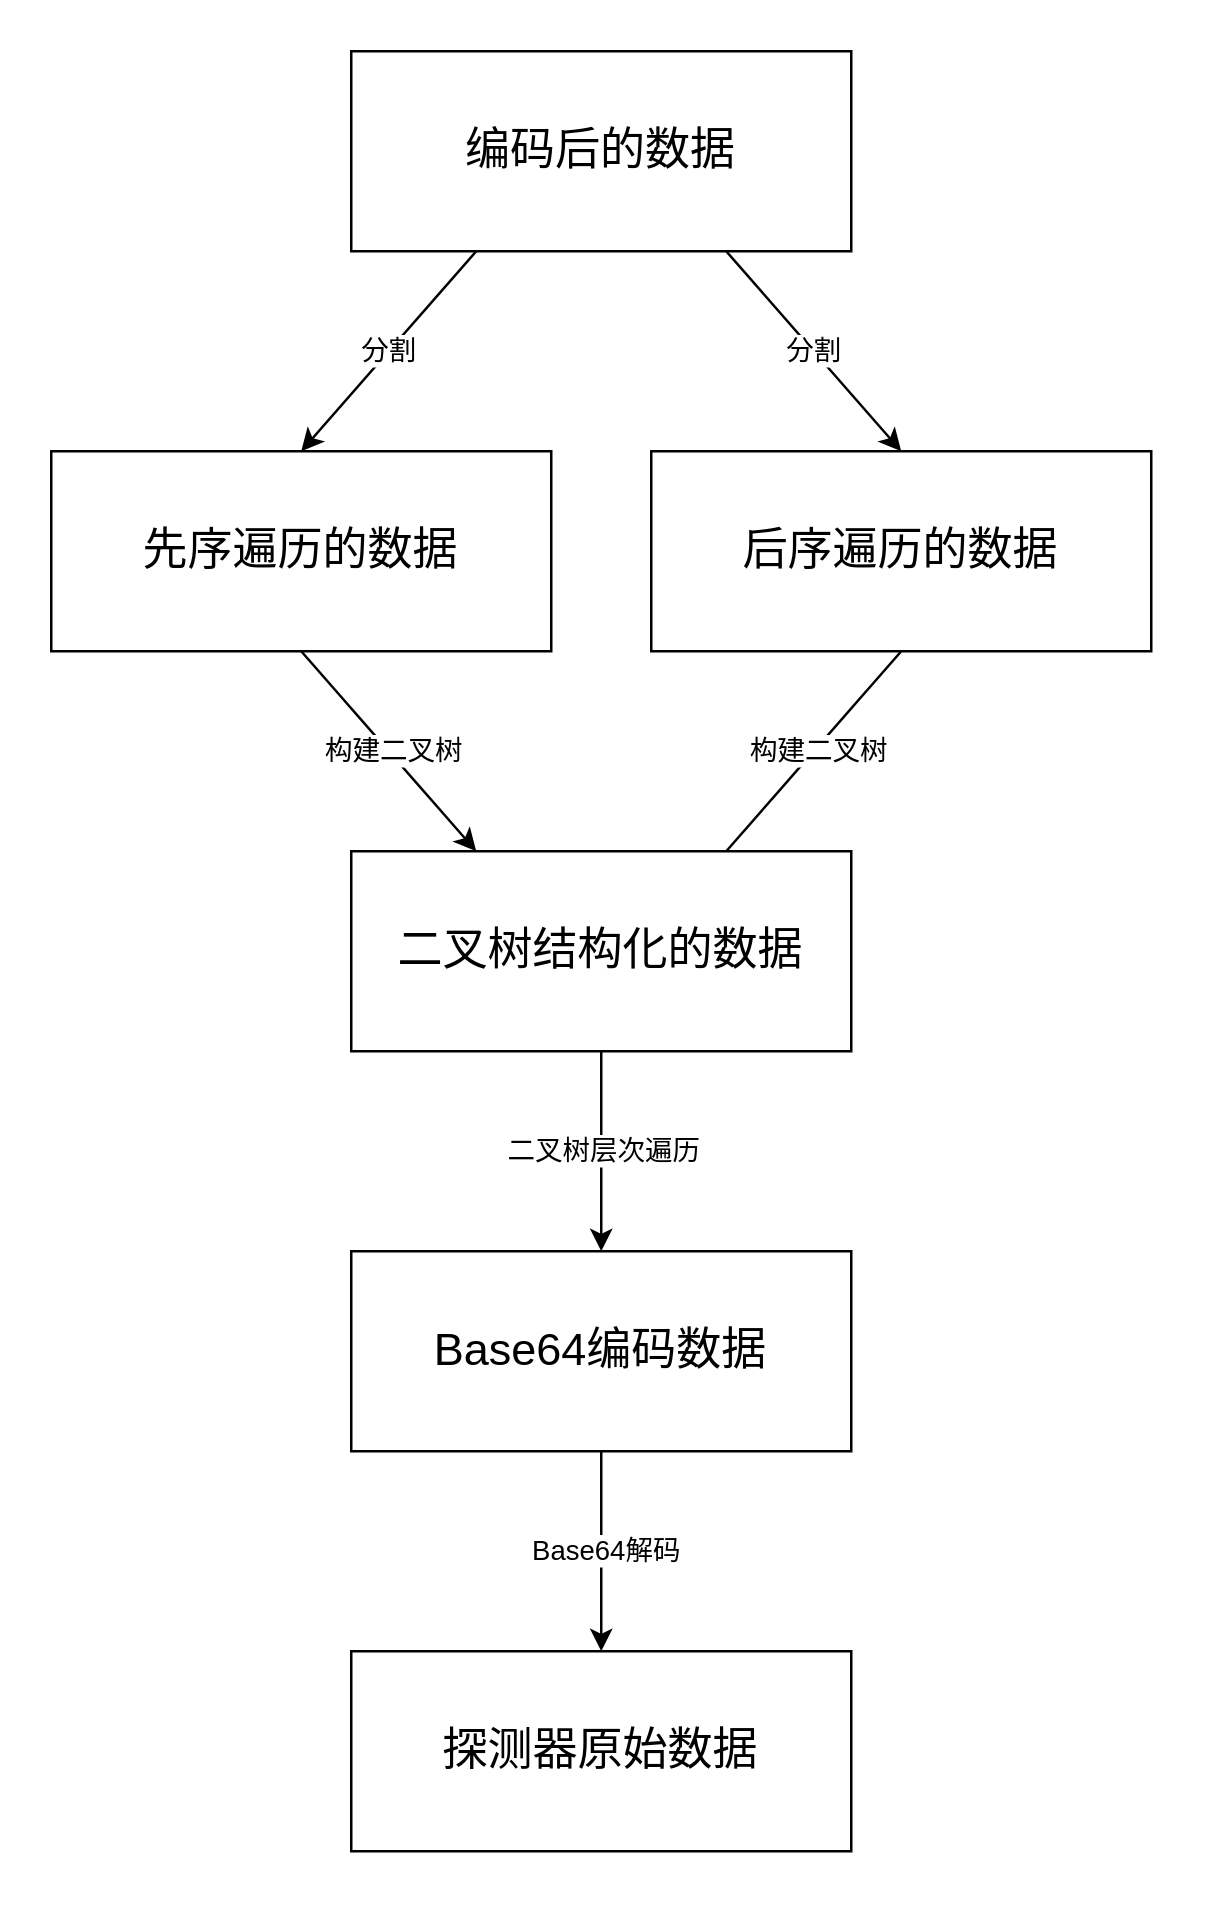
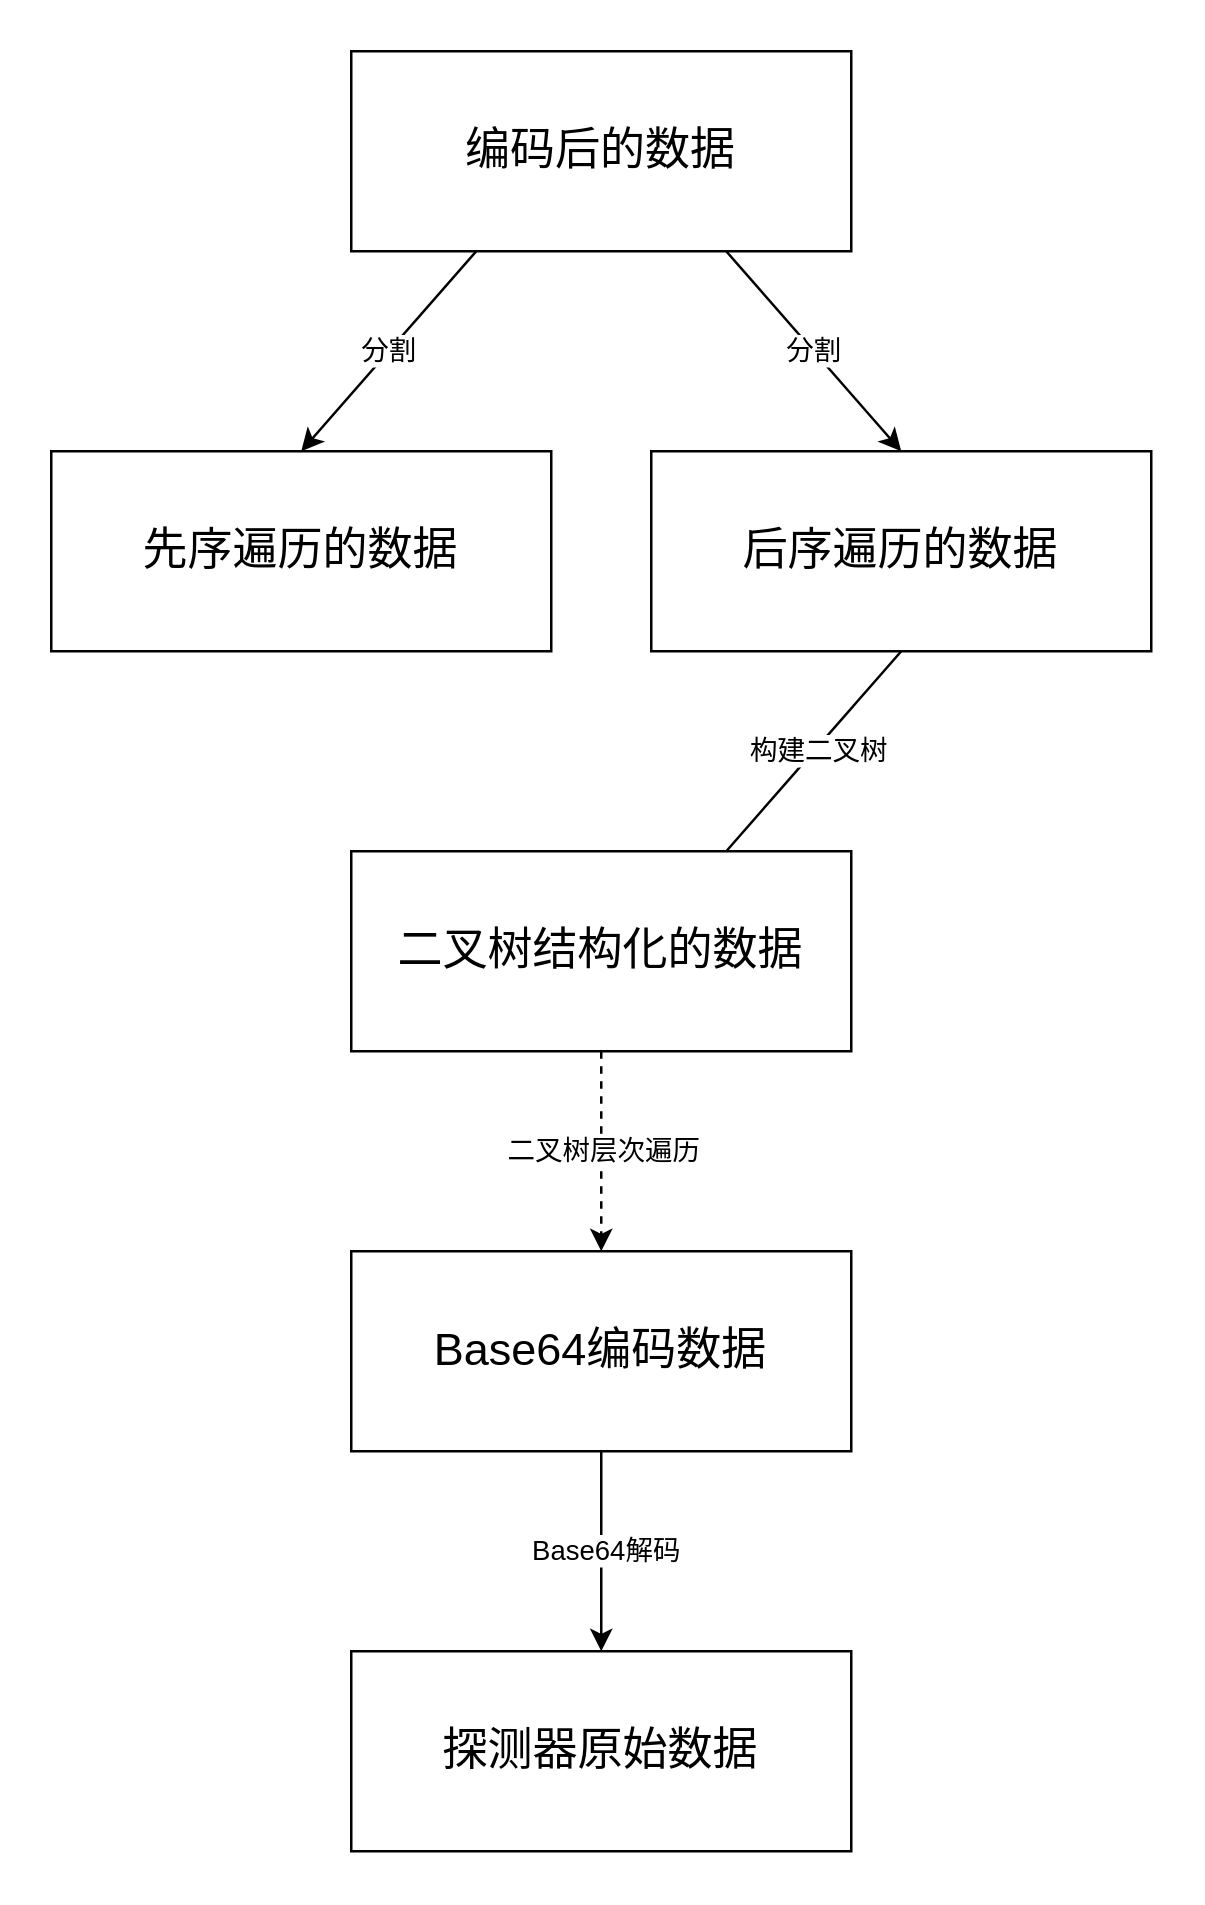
- <mxCell id="10" value="" style="endArrow=classic;html=1;rounded=0;exitX=0.5;exitY=1;exitDx=0;exitDy=0;entryX=0.25;entryY=0;entryDx=0;entryDy=0;" parent="1" source="2" target="9" edge="1"><mxGeometry width="50" height="50" relative="1" as="geometry"><mxPoint x="210" y="290" as="sourcePoint" /><mxPoint x="260" y="240" as="targetPoint" /></mxGeometry></mxCell>
- <mxCell id="11" value="构建二叉树" style="edgeLabel;html=1;align=center;verticalAlign=middle;resizable=0;points=[];" parent="10" vertex="1" connectable="0"><mxGeometry x="0.015" y="1" relative="1" as="geometry"><mxPoint as="offset" /></mxGeometry></mxCell>
- <mxCell id="15" value="" style="endArrow=classic;html=1;rounded=0;entryX=0.5;entryY=0;entryDx=0;entryDy=0;exitX=0.5;exitY=1;exitDx=0;exitDy=0;" parent="1" source="9" target="14" edge="1"><mxGeometry width="50" height="50" relative="1" as="geometry"><mxPoint x="250" y="430" as="sourcePoint" /><mxPoint x="300" y="380" as="targetPoint" /></mxGeometry></mxCell>
+ <mxCell id="15" value="" style="endArrow=classic;html=1;rounded=0;entryX=0.5;entryY=0;entryDx=0;entryDy=0;exitX=0.5;exitY=1;exitDx=0;exitDy=0;dashed=1;" parent="1" source="9" target="14" edge="1"><mxGeometry width="50" height="50" relative="1" as="geometry"><mxPoint x="250" y="430" as="sourcePoint" /><mxPoint x="300" y="380" as="targetPoint" /></mxGeometry></mxCell>
